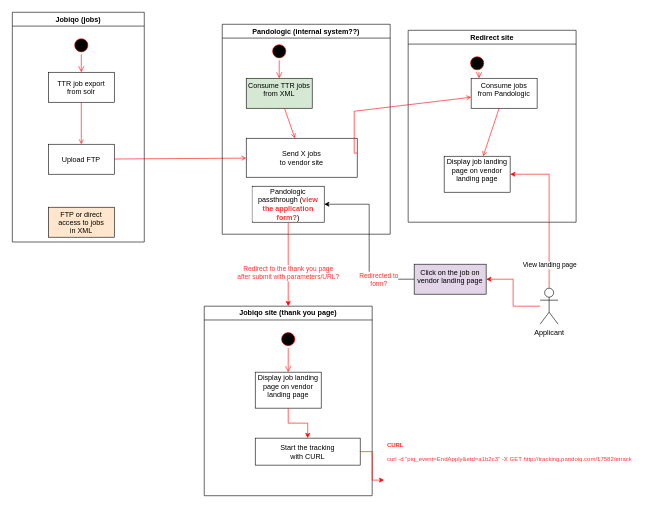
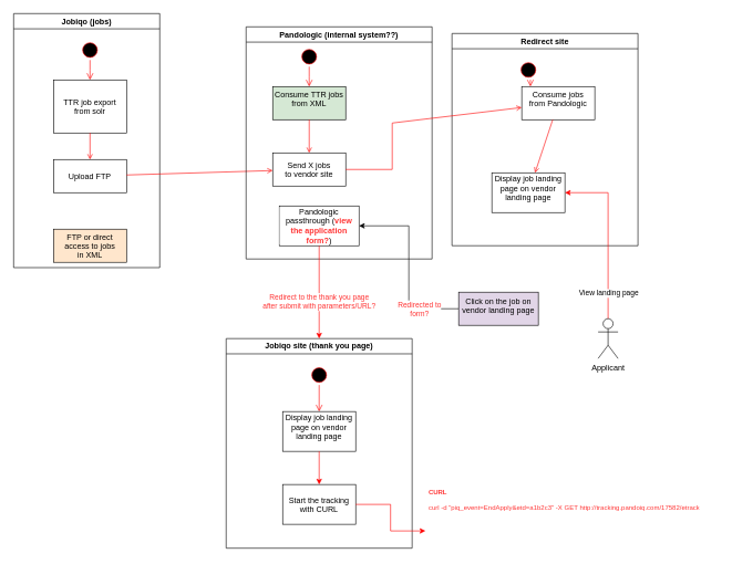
- <mxCell id="5" value="TTR job export&#10;from solr" style="" parent="2" vertex="1"><mxGeometry x="60" y="100" width="110" height="50" as="geometry" /></mxCell>
+ <mxCell id="5" value="TTR job export&#10;from solr" style="" parent="2" vertex="1"><mxGeometry x="60" y="100" width="110" height="80" as="geometry" /></mxCell>
- <mxCell id="14" value="Send X jobs &#10;to vendor site" style="" parent="10" vertex="1"><mxGeometry x="40" y="190" width="185" height="65" as="geometry" /></mxCell>
+ <mxCell id="14" value="Send X jobs &#10;to vendor site" style="" parent="10" vertex="1"><mxGeometry x="40" y="190" width="110" height="50" as="geometry" /></mxCell>
- <mxCell id="24" value="" style="edgeStyle=orthogonalEdgeStyle;rounded=0;orthogonalLoop=1;jettySize=auto;html=1;strokeColor=#FF0000;" edge="1" parent="1" source="27" target="30"><mxGeometry relative="1" as="geometry" /></mxCell>
- <mxCell id="36" value="Start the tracking&#10;with CURL" style="" vertex="1" parent="31"><mxGeometry x="85" y="220" width="175" height="45" as="geometry" /></mxCell>
+ <mxCell id="36" value="Start the tracking&#10;with CURL" style="" vertex="1" parent="31"><mxGeometry x="85" y="220" width="110" height="60" as="geometry" /></mxCell>
